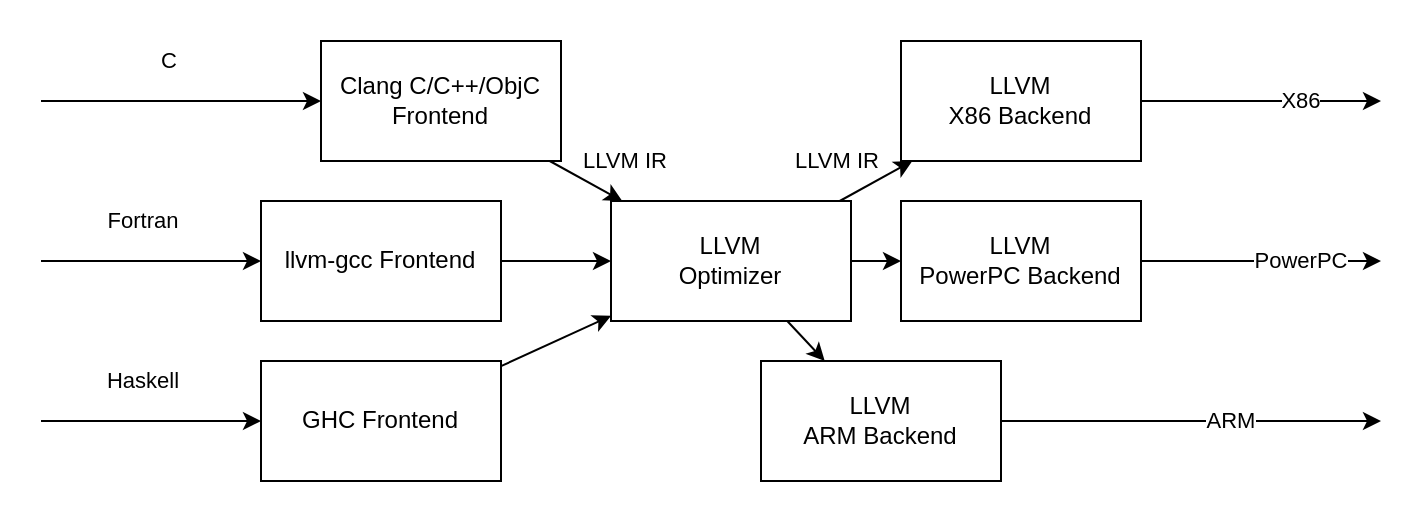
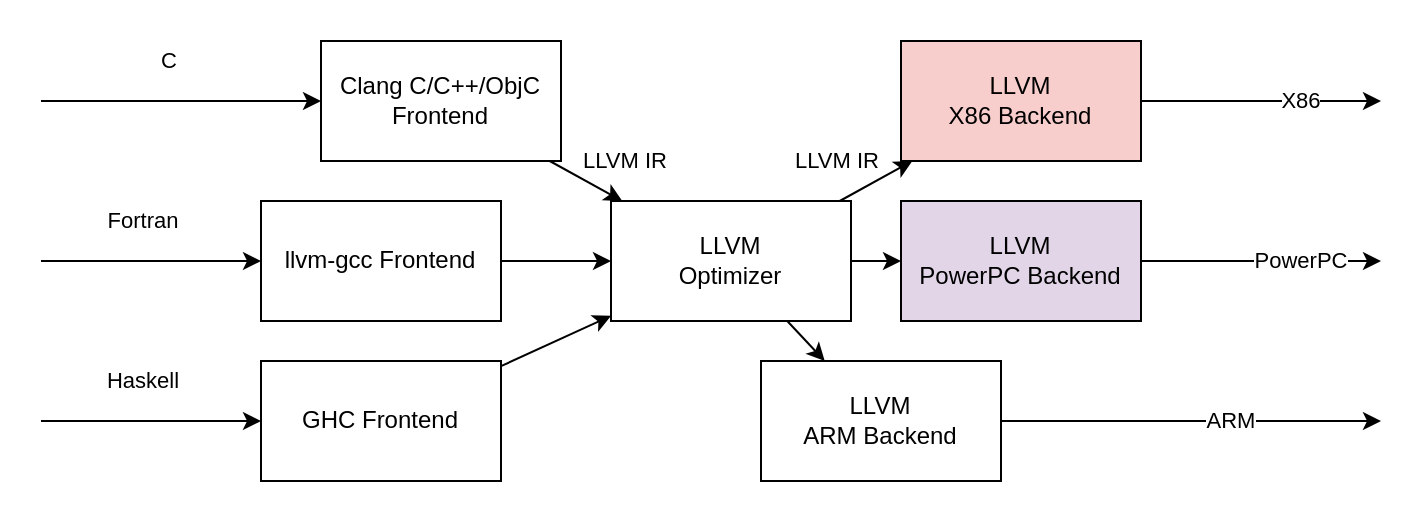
- <mxCell id="12" value="LLVM&lt;br&gt;X86 Backend" style="rounded=0;whiteSpace=wrap;html=1;" vertex="1" parent="1"><mxGeometry x="450" y="20" width="120" height="60" as="geometry" /></mxCell>
+ <mxCell id="12" value="LLVM&lt;br&gt;X86 Backend" style="rounded=0;whiteSpace=wrap;html=1;fillColor=#f8cecc;" vertex="1" parent="1"><mxGeometry x="450" y="20" width="120" height="60" as="geometry" /></mxCell>
- <mxCell id="6" value="LLVM&lt;br&gt;PowerPC Backend" style="rounded=0;whiteSpace=wrap;html=1;" parent="1" vertex="1"><mxGeometry x="450" y="100" width="120" height="60" as="geometry" /></mxCell>
+ <mxCell id="6" value="LLVM&lt;br&gt;PowerPC Backend" style="rounded=0;whiteSpace=wrap;html=1;fillColor=#e1d5e7;" parent="1" vertex="1"><mxGeometry x="450" y="100" width="120" height="60" as="geometry" /></mxCell>
